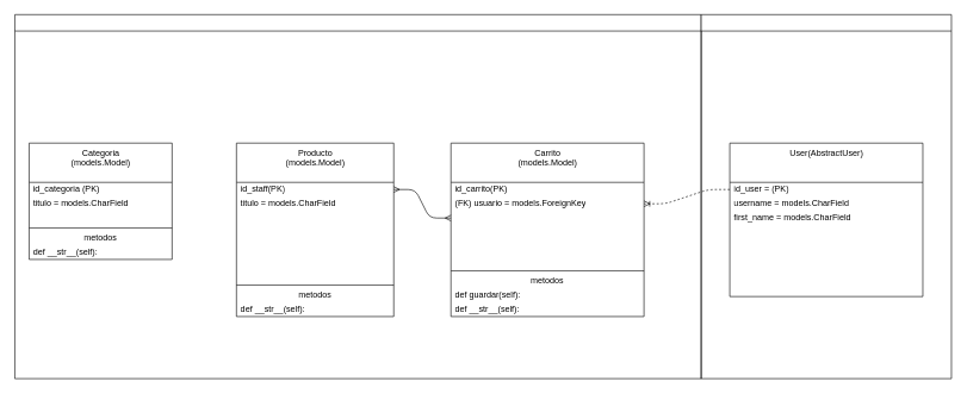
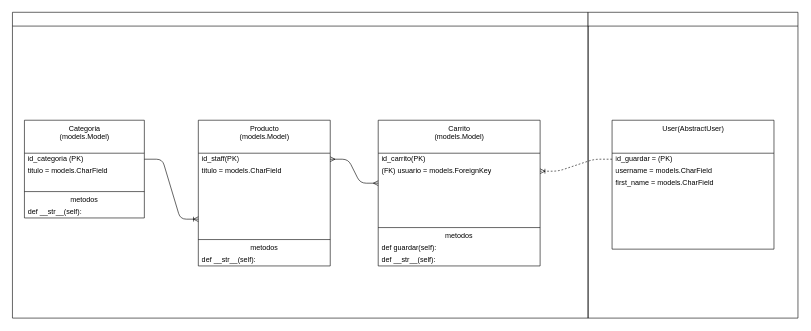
- <mxCell id="37" value="id_user = (PK)" style="text;html=1;strokeColor=none;fillColor=none;align=left;verticalAlign=middle;spacingLeft=4;spacingRight=4;overflow=hidden;rotatable=0;points=[[0,0.5],[1,0.5]];portConstraint=eastwest;" parent="36" vertex="1"><mxGeometry y="55" width="270" height="20" as="geometry" /></mxCell>
+ <mxCell id="37" value="id_guardar = (PK)" style="text;html=1;strokeColor=none;fillColor=none;align=left;verticalAlign=middle;spacingLeft=4;spacingRight=4;overflow=hidden;rotatable=0;points=[[0,0.5],[1,0.5]];portConstraint=eastwest;" parent="36" vertex="1"><mxGeometry y="55" width="270" height="20" as="geometry" /></mxCell>
+ <mxCell id="34" value="" style="edgeStyle=entityRelationEdgeStyle;fontSize=12;html=1;endArrow=ERoneToMany;fontColor=#FFFFFF;exitX=1;exitY=0.5;exitDx=0;exitDy=0;entryX=0;entryY=0.5;entryDx=0;entryDy=0;" parent="3" source="28" target="10" edge="1"><mxGeometry width="100" height="100" relative="1" as="geometry"><mxPoint x="220" y="260" as="sourcePoint" /><mxPoint x="320" y="160" as="targetPoint" /></mxGeometry></mxCell>
